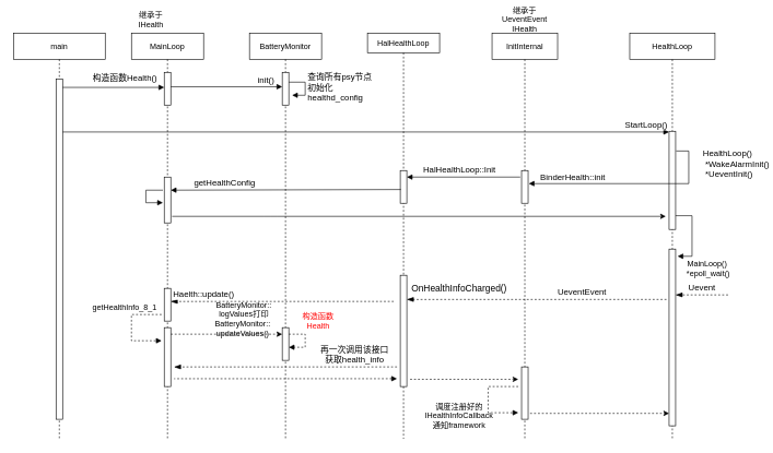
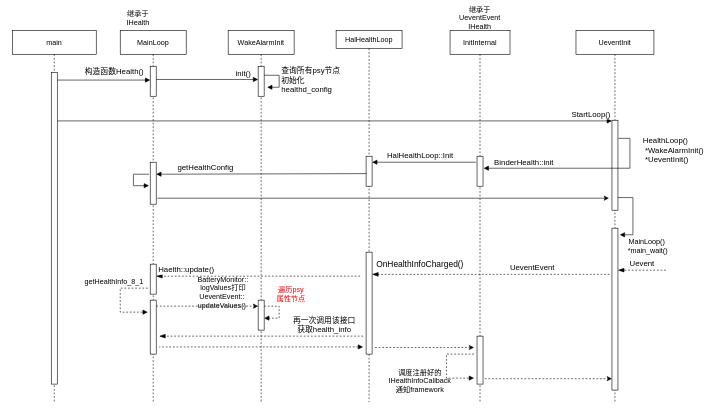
- <mxCell id="10" value="BatteryMonitor" style="shape=umlLifeline;perimeter=lifelinePerimeter;container=1;collapsible=0;recursiveResize=0;rounded=0;shadow=0;strokeWidth=1;" parent="1" vertex="1"><mxGeometry x="380" y="50" width="110" height="620" as="geometry" /></mxCell>
+ <mxCell id="10" value="WakeAlarmInit" style="shape=umlLifeline;perimeter=lifelinePerimeter;container=1;collapsible=0;recursiveResize=0;rounded=0;shadow=0;strokeWidth=1;" parent="1" vertex="1"><mxGeometry x="380" y="50" width="110" height="620" as="geometry" /></mxCell>
- <mxCell id="15" value="HealthLoop" style="shape=umlLifeline;perimeter=lifelinePerimeter;container=1;collapsible=0;recursiveResize=0;rounded=0;shadow=0;strokeWidth=1;" parent="1" vertex="1"><mxGeometry x="960" y="50" width="130" height="620" as="geometry" /></mxCell>
+ <mxCell id="15" value="UeventInit" style="shape=umlLifeline;perimeter=lifelinePerimeter;container=1;collapsible=0;recursiveResize=0;rounded=0;shadow=0;strokeWidth=1;" parent="1" vertex="1"><mxGeometry x="960" y="50" width="130" height="620" as="geometry" /></mxCell>
- <mxCell id="35" value="MainLoop()&amp;nbsp; *epoll_wait()" style="text;html=1;strokeColor=none;fillColor=none;align=center;verticalAlign=middle;whiteSpace=wrap;rounded=0;" parent="1" vertex="1"><mxGeometry x="1060" y="400" width="40" height="20" as="geometry" /></mxCell>
+ <mxCell id="35" value="MainLoop()&amp;nbsp; *main_wait()" style="text;html=1;strokeColor=none;fillColor=none;align=center;verticalAlign=middle;whiteSpace=wrap;rounded=0;" parent="1" vertex="1"><mxGeometry x="1060" y="400" width="40" height="20" as="geometry" /></mxCell>
- <mxCell id="50" value="&lt;br&gt;&lt;div&gt;&amp;nbsp;BatteryMonitor::&lt;/div&gt;&lt;div&gt;&amp;nbsp;logValues打印&lt;/div&gt;BatteryMonitor::&lt;br&gt;updateValues()" style="text;html=1;strokeColor=none;fillColor=none;align=center;verticalAlign=middle;whiteSpace=wrap;rounded=0;" parent="1" vertex="1"><mxGeometry x="310" y="470" width="120" height="20" as="geometry" /></mxCell>
+ <mxCell id="50" value="&lt;br&gt;&lt;div&gt;&amp;nbsp;BatteryMonitor::&lt;/div&gt;&lt;div&gt;&amp;nbsp;logValues打印&lt;/div&gt;UeventEvent::&lt;br&gt;updateValues()" style="text;html=1;strokeColor=none;fillColor=none;align=center;verticalAlign=middle;whiteSpace=wrap;rounded=0;" parent="1" vertex="1"><mxGeometry x="310" y="470" width="120" height="20" as="geometry" /></mxCell>
- <mxCell id="43" value="&lt;font color=&quot;#ff0000&quot;&gt;构造函数Health&lt;/font&gt;" style="text;html=1;strokeColor=none;fillColor=none;align=center;verticalAlign=middle;whiteSpace=wrap;rounded=0;" parent="1" vertex="1"><mxGeometry x="460" y="480" width="50" height="20" as="geometry" /></mxCell>
+ <mxCell id="43" value="&lt;font color=&quot;#ff0000&quot;&gt;遍历psy属性节点&lt;/font&gt;" style="text;html=1;strokeColor=none;fillColor=none;align=center;verticalAlign=middle;whiteSpace=wrap;rounded=0;" parent="1" vertex="1"><mxGeometry x="460" y="480" width="50" height="20" as="geometry" /></mxCell>
